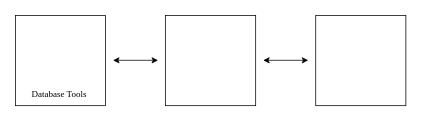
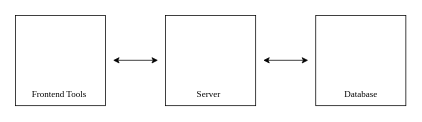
- <mxCell id="8" value="Database Tools" style="text;html=1;align=center;verticalAlign=middle;resizable=0;points=[];autosize=1;strokeColor=none;fillColor=none;fontFamily=Times New Roman;" vertex="1" parent="1"><mxGeometry x="27.5" y="110" width="100" height="30" as="geometry" /></mxCell>
+ <mxCell id="8" value="Frontend Tools" style="text;html=1;align=center;verticalAlign=middle;resizable=0;points=[];autosize=1;strokeColor=none;fillColor=none;fontFamily=Times New Roman;" vertex="1" parent="1"><mxGeometry x="27.5" y="110" width="100" height="30" as="geometry" /></mxCell>
+ <mxCell id="10" value="Server" style="text;html=1;align=center;verticalAlign=middle;resizable=0;points=[];autosize=1;strokeColor=none;fillColor=none;fontFamily=Times New Roman;" vertex="1" parent="1"><mxGeometry x="251.85" y="110" width="50" height="30" as="geometry" /></mxCell>
+ <mxCell id="12" value="Database" style="text;html=1;align=center;verticalAlign=middle;resizable=0;points=[];autosize=1;strokeColor=none;fillColor=none;fontFamily=Times New Roman;" vertex="1" parent="1"><mxGeometry x="445" y="110" width="70" height="30" as="geometry" /></mxCell>
